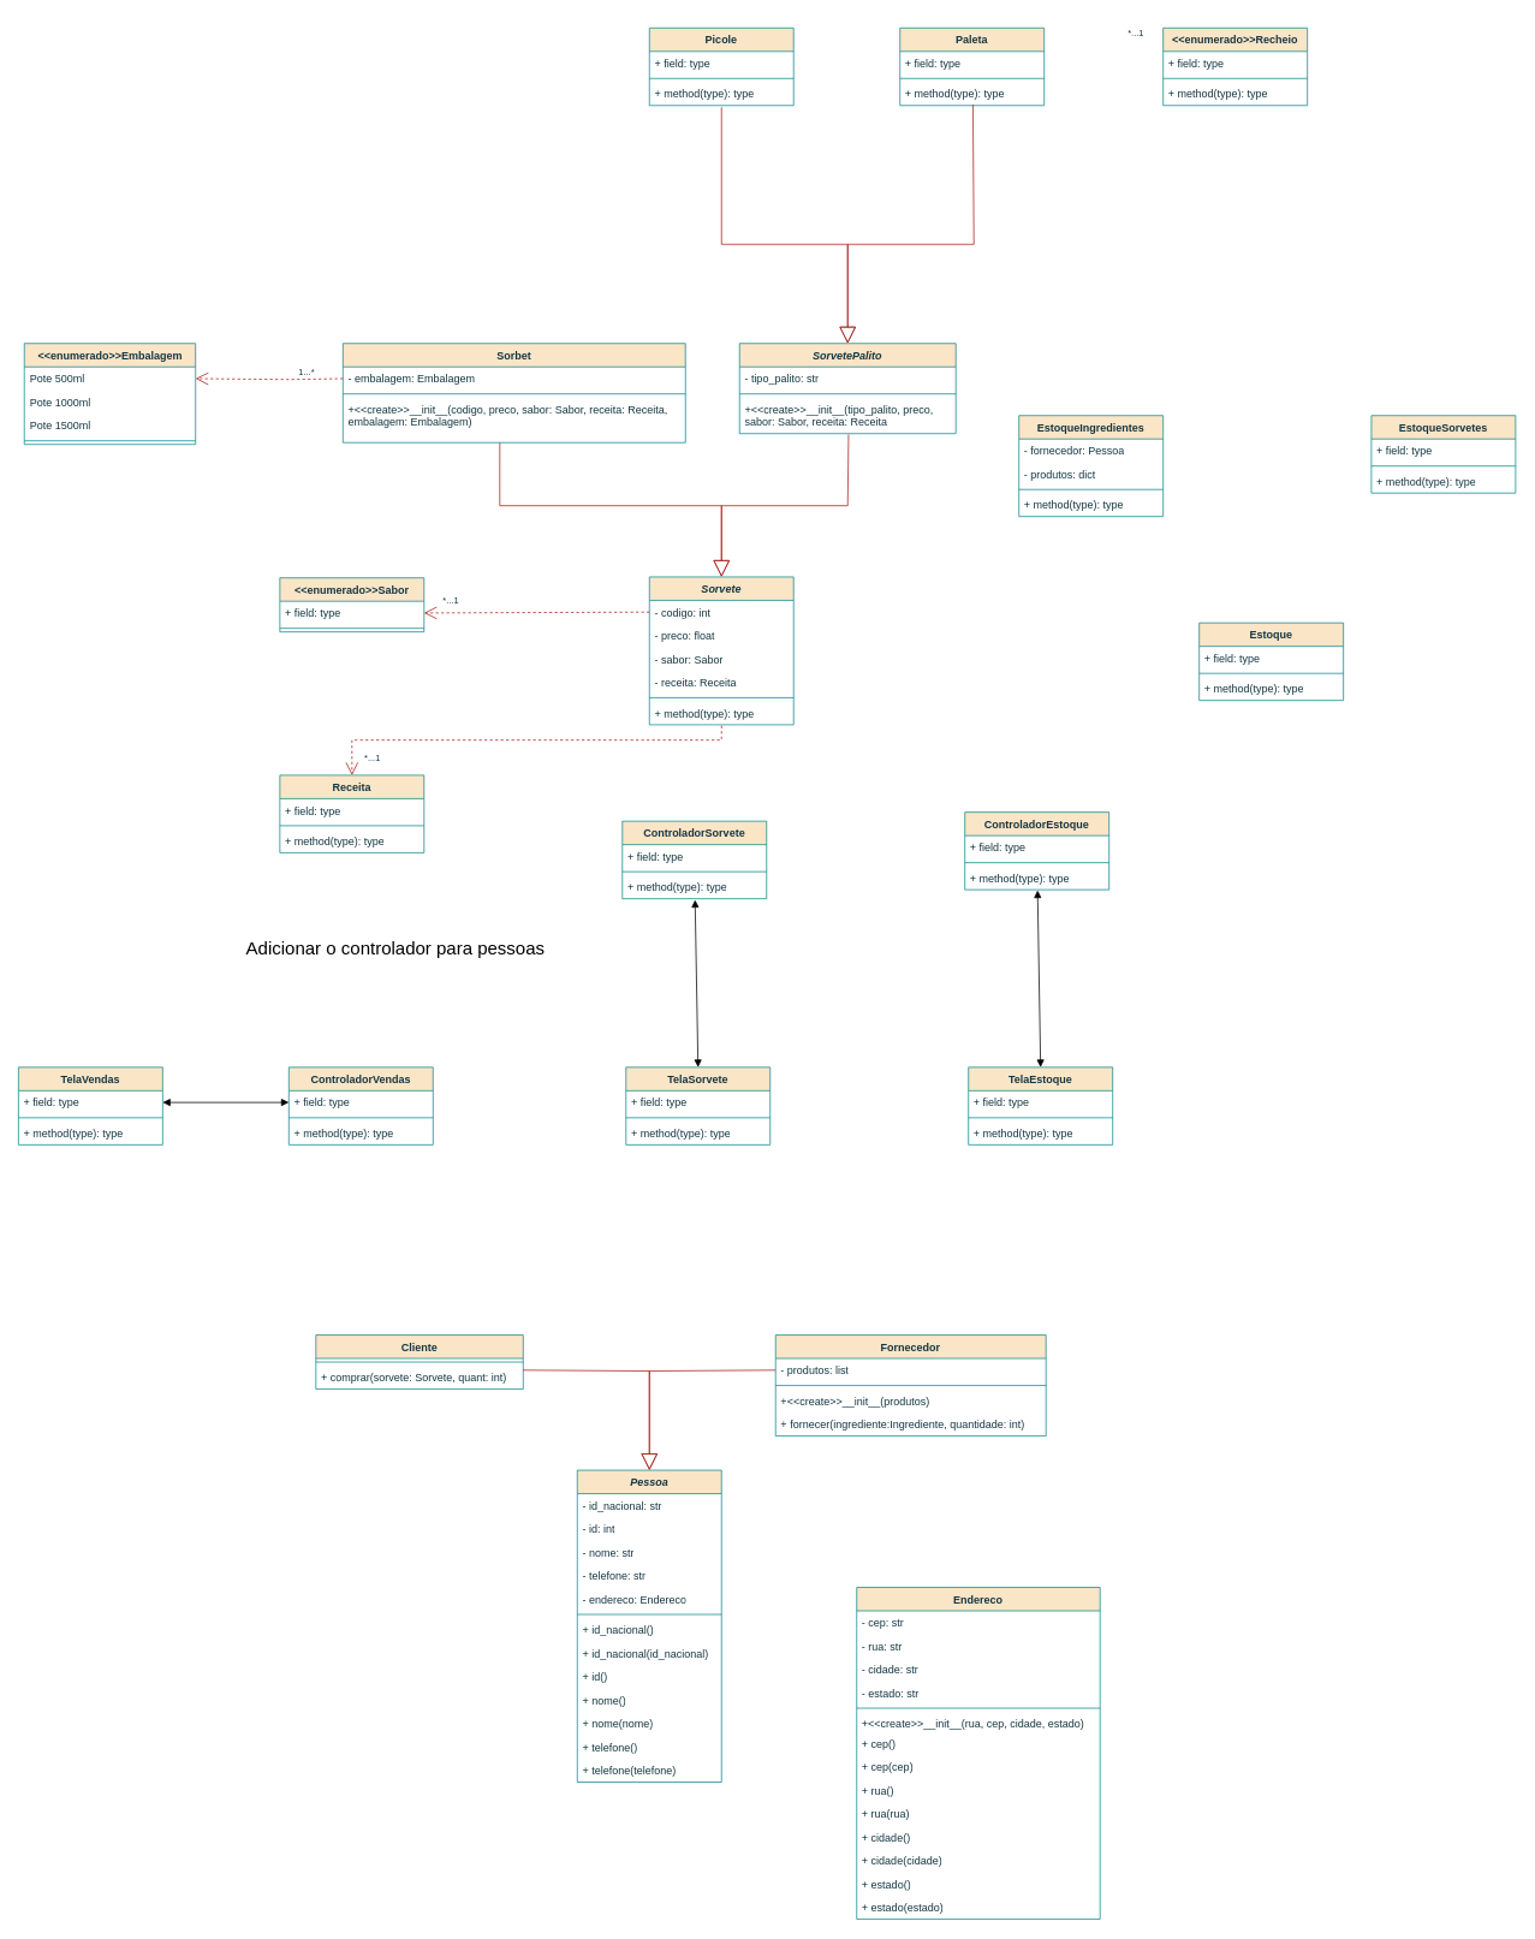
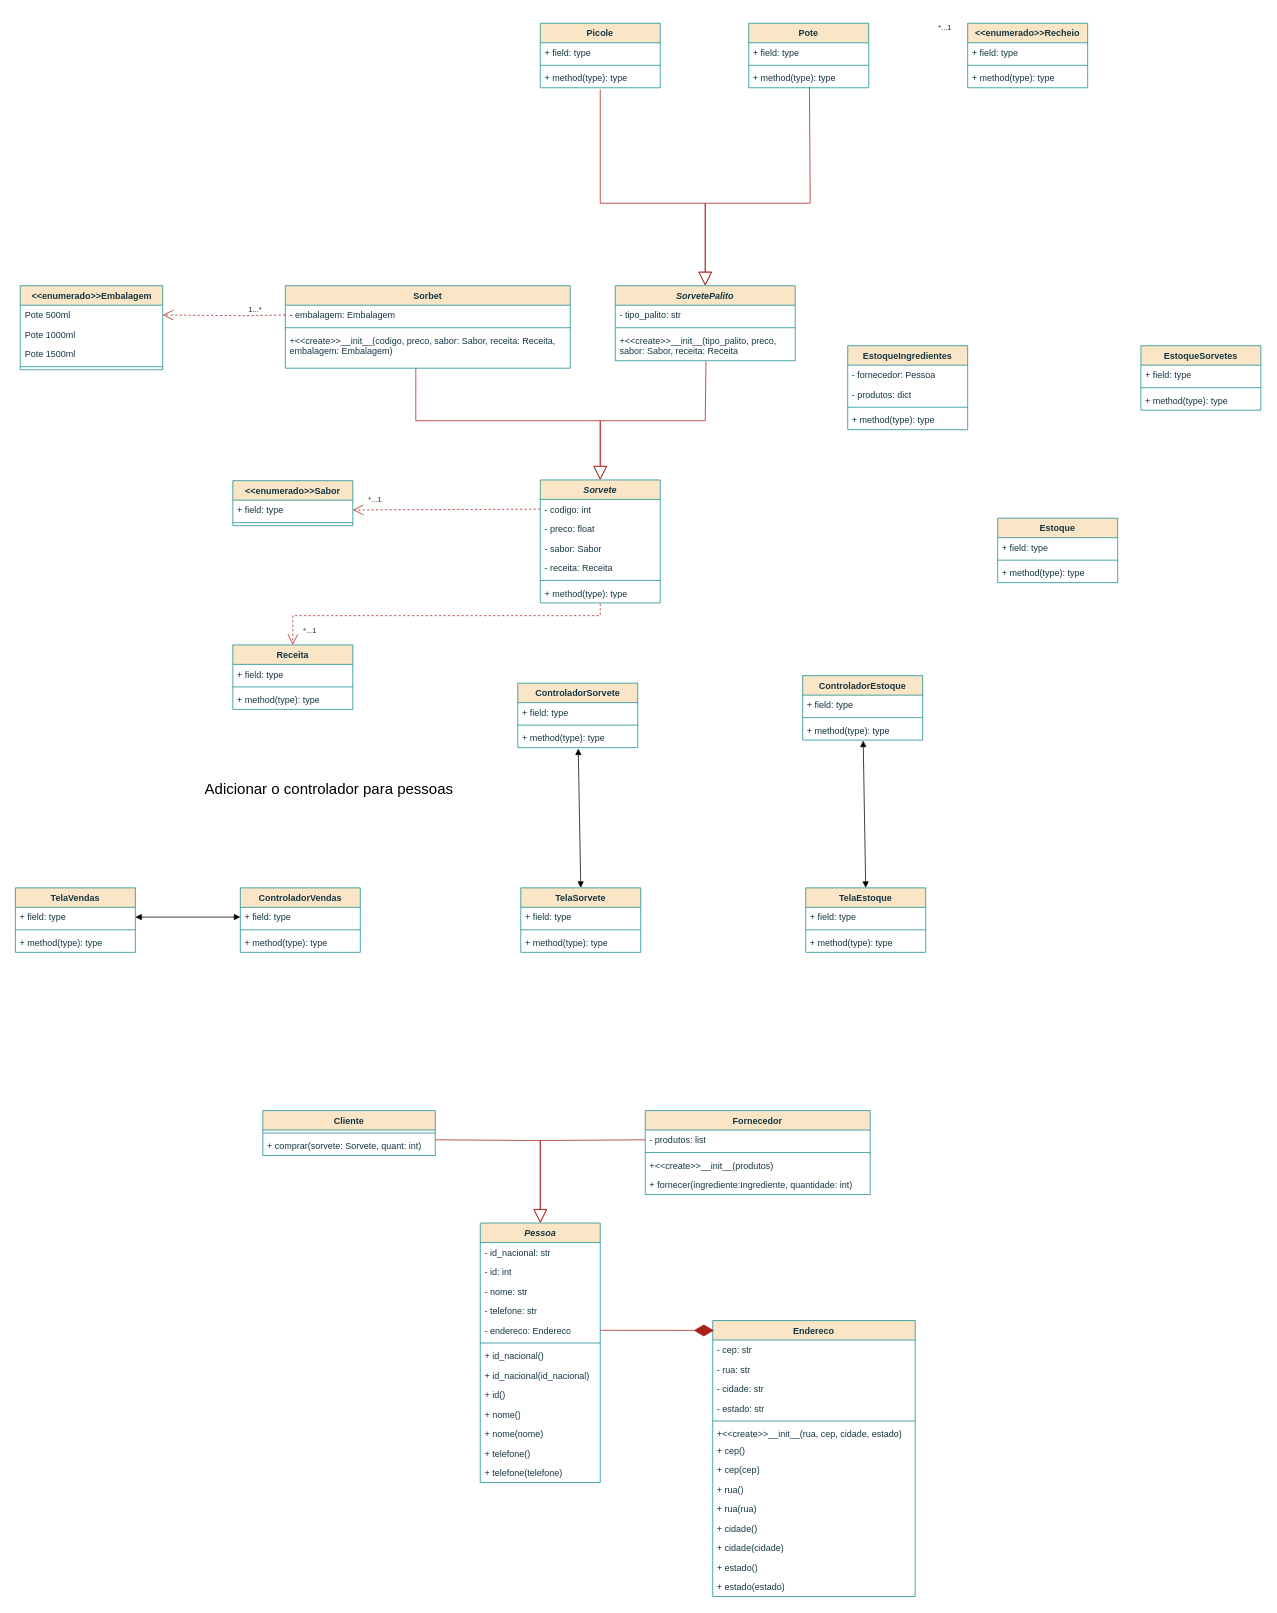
- <mxCell id="86" value="Paleta" style="swimlane;fontStyle=1;align=center;verticalAlign=top;childLayout=stackLayout;horizontal=1;startSize=26;horizontalStack=0;resizeParent=1;resizeParentMax=0;resizeLast=0;collapsible=1;marginBottom=0;whiteSpace=wrap;html=1;labelBackgroundColor=none;fillColor=#FAE5C7;strokeColor=#0F8B8D;fontColor=#143642;" parent="1" vertex="1"><mxGeometry x="998" y="30" width="160" height="86" as="geometry" /></mxCell>
+ <mxCell id="86" value="Pote" style="swimlane;fontStyle=1;align=center;verticalAlign=top;childLayout=stackLayout;horizontal=1;startSize=26;horizontalStack=0;resizeParent=1;resizeParentMax=0;resizeLast=0;collapsible=1;marginBottom=0;whiteSpace=wrap;html=1;labelBackgroundColor=none;fillColor=#FAE5C7;strokeColor=#0F8B8D;fontColor=#143642;" parent="1" vertex="1"><mxGeometry x="998" y="30" width="160" height="86" as="geometry" /></mxCell>
+ <mxCell id="99" value="" style="endArrow=diamondThin;endFill=1;endSize=24;html=1;rounded=0;entryX=0.006;entryY=0.036;entryDx=0;entryDy=0;entryPerimeter=0;exitX=1;exitY=0.5;exitDx=0;exitDy=0;labelBackgroundColor=none;strokeColor=#A8201A;fontColor=default;" edge="1" parent="1" source="35" target="67"><mxGeometry width="160" relative="1" as="geometry"><mxPoint x="760" y="1640" as="sourcePoint" /><mxPoint x="920" y="1640" as="targetPoint" /></mxGeometry></mxCell>
